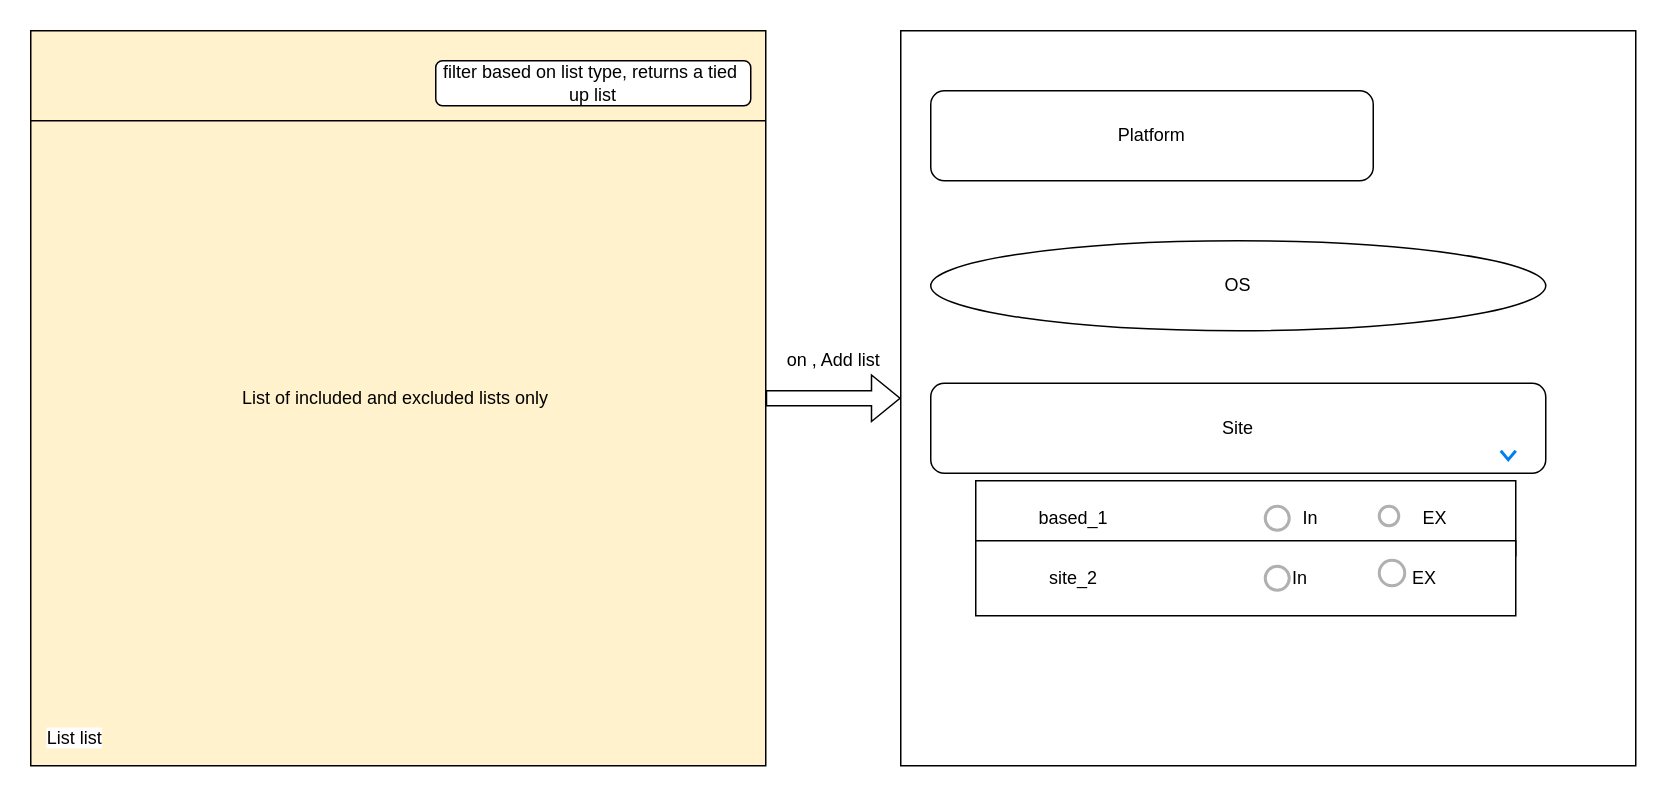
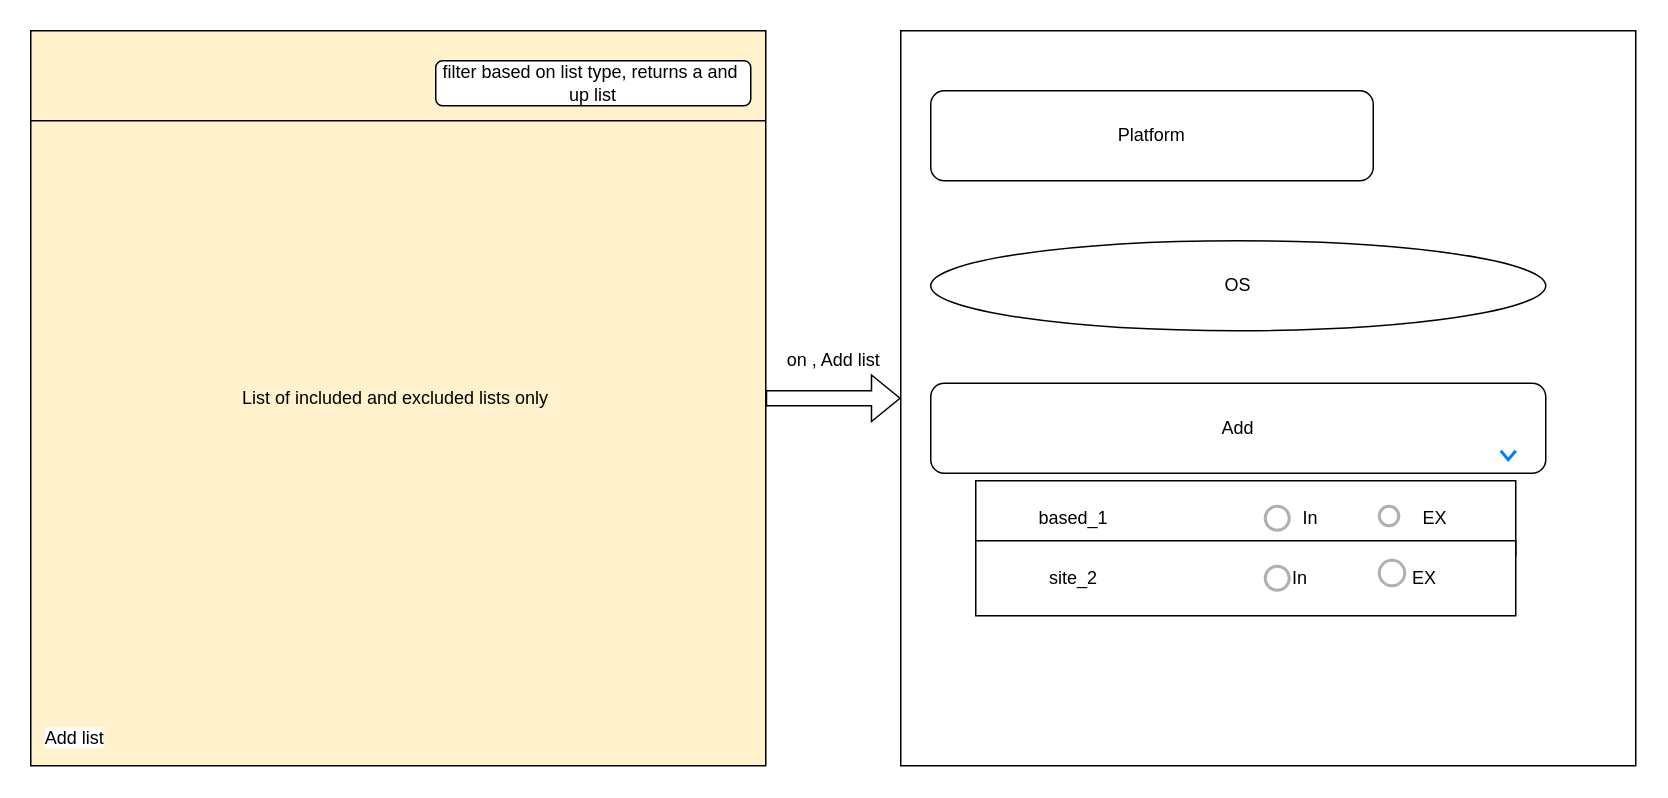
- <mxCell id="4" value="filter based on list type, returns a tied&amp;nbsp; up list" style="rounded=1;whiteSpace=wrap;html=1;" vertex="1" parent="1"><mxGeometry x="290" y="40" width="210" height="30" as="geometry" /></mxCell>
+ <mxCell id="4" value="filter based on list type, returns a and&amp;nbsp; up list" style="rounded=1;whiteSpace=wrap;html=1;" vertex="1" parent="1"><mxGeometry x="290" y="40" width="210" height="30" as="geometry" /></mxCell>
- <mxCell id="11" value="Site" style="rounded=1;whiteSpace=wrap;html=1;" vertex="1" parent="1"><mxGeometry x="620" y="255" width="410" height="60" as="geometry" /></mxCell>
+ <mxCell id="11" value="Add" style="rounded=1;whiteSpace=wrap;html=1;" vertex="1" parent="1"><mxGeometry x="620" y="255" width="410" height="60" as="geometry" /></mxCell>
- <mxCell id="5" value="List list" style="shape=image;html=1;verticalAlign=top;verticalLabelPosition=bottom;labelBackgroundColor=#ffffff;imageAspect=0;aspect=fixed;image=https://cdn4.iconfinder.com/data/icons/ionicons/512/icon-ios7-plus-empty-128.png" vertex="1" parent="1"><mxGeometry x="30" y="440" width="38" height="38" as="geometry" /></mxCell>
+ <mxCell id="5" value="Add list" style="shape=image;html=1;verticalAlign=top;verticalLabelPosition=bottom;labelBackgroundColor=#ffffff;imageAspect=0;aspect=fixed;image=https://cdn4.iconfinder.com/data/icons/ionicons/512/icon-ios7-plus-empty-128.png" vertex="1" parent="1"><mxGeometry x="30" y="440" width="38" height="38" as="geometry" /></mxCell>
